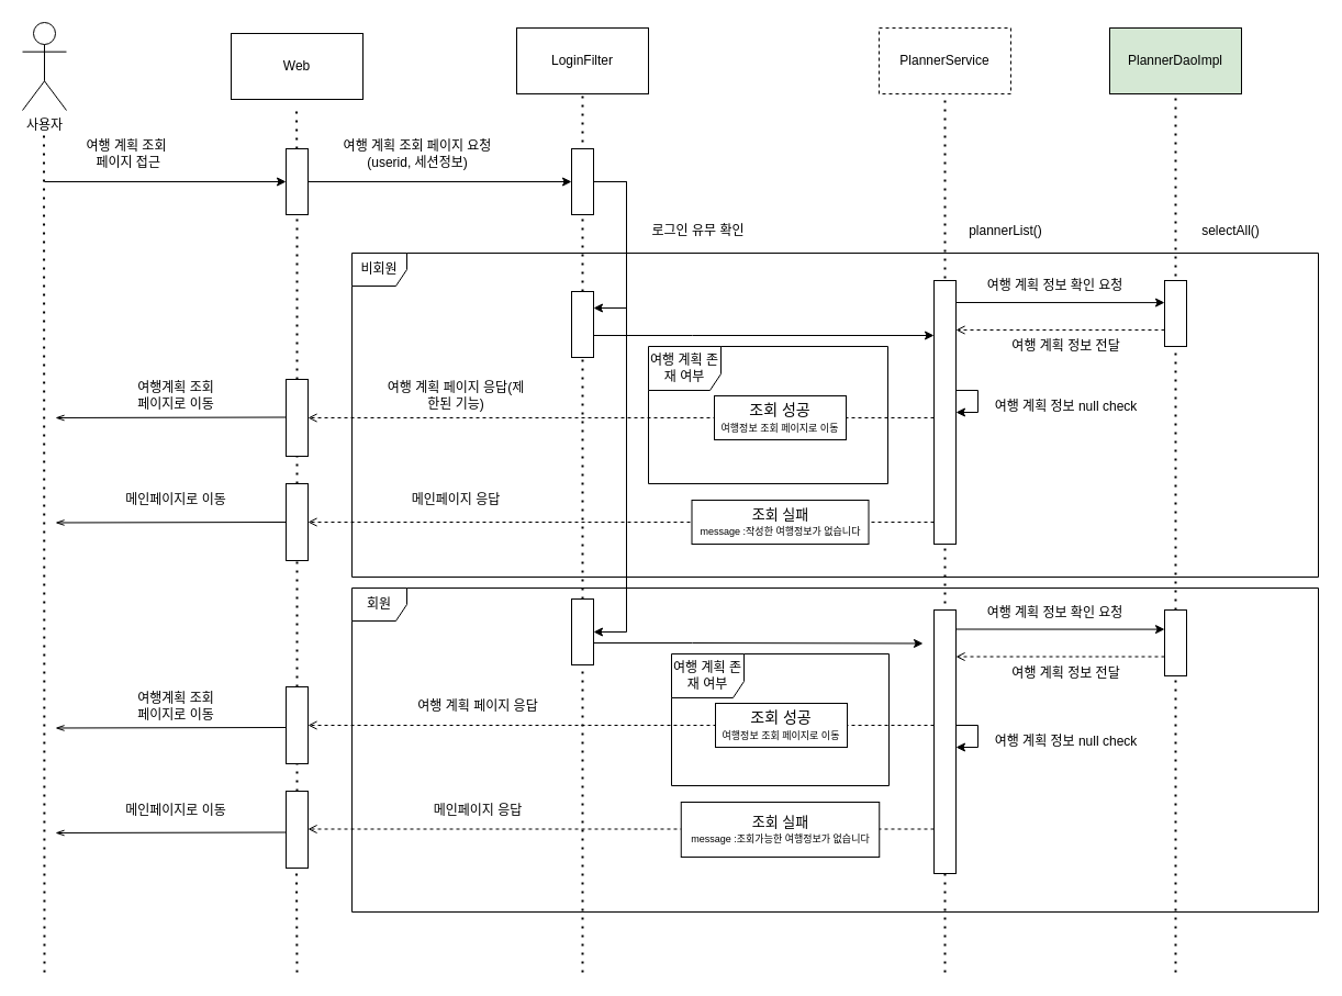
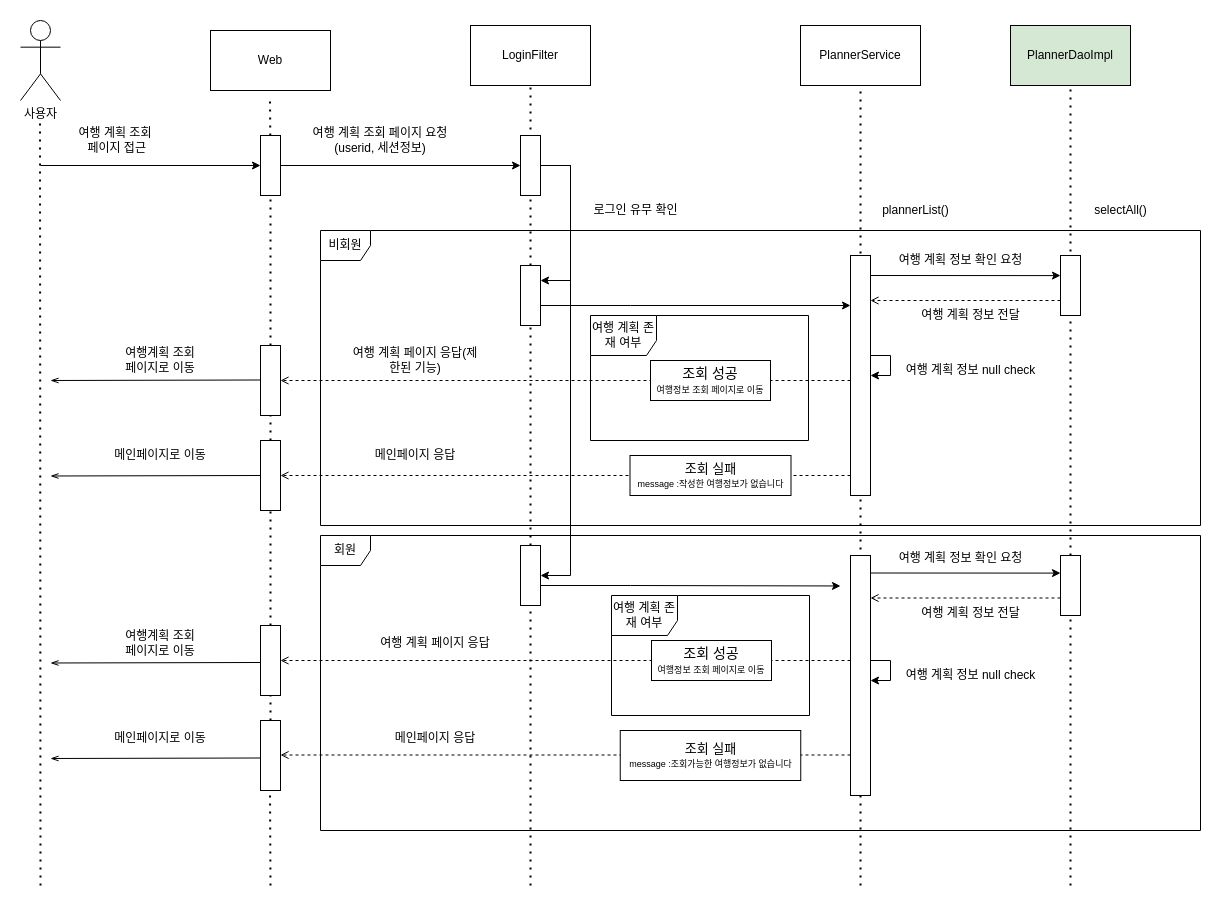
- <mxCell id="9" value="PlannerService" style="rounded=0;whiteSpace=wrap;html=1;dashed=1;" vertex="1" parent="1"><mxGeometry x="800" y="25" width="120" height="60" as="geometry" /></mxCell>
+ <mxCell id="9" value="PlannerService" style="rounded=0;whiteSpace=wrap;html=1;" vertex="1" parent="1"><mxGeometry x="800" y="25" width="120" height="60" as="geometry" /></mxCell>
